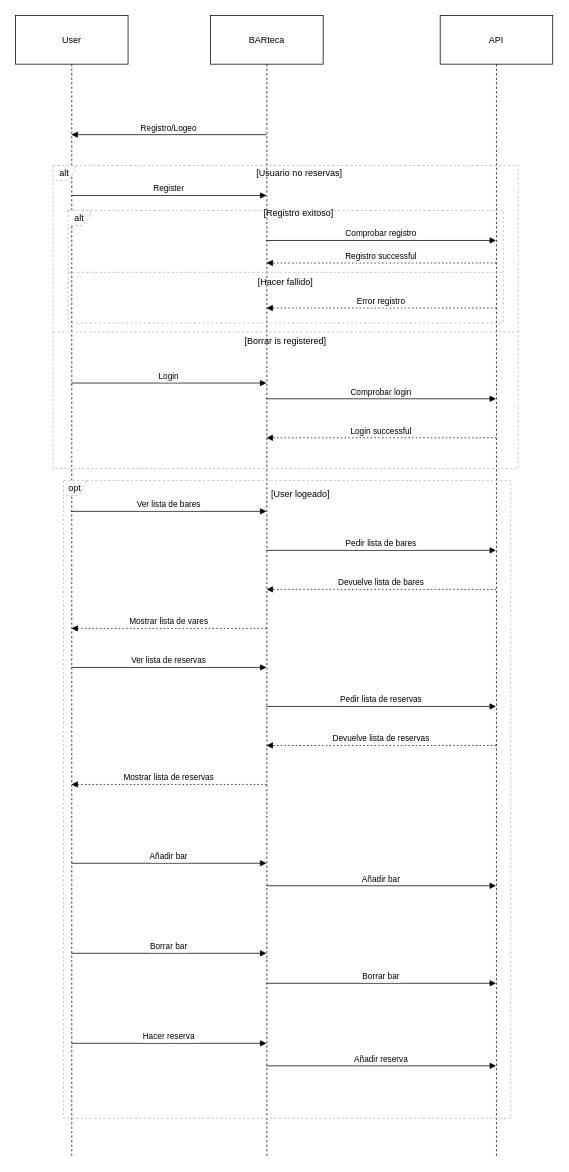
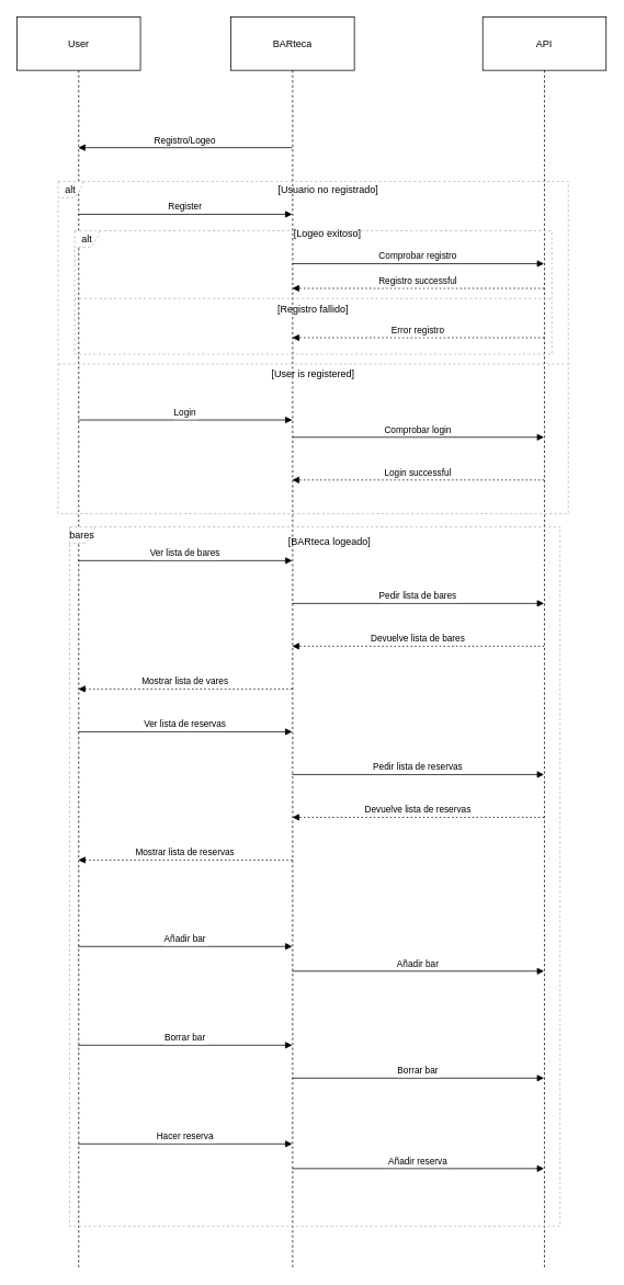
- <mxCell id="6" value="[Usuario no reservas]" style="text;strokeColor=none;fillColor=none;align=center;verticalAlign=middle;whiteSpace=wrap;" parent="5" vertex="1"><mxGeometry x="37.052" width="582.948" height="20" as="geometry" /></mxCell>
+ <mxCell id="6" value="[Usuario no registrado]" style="text;strokeColor=none;fillColor=none;align=center;verticalAlign=middle;whiteSpace=wrap;" parent="5" vertex="1"><mxGeometry x="37.052" width="582.948" height="20" as="geometry" /></mxCell>
- <mxCell id="26" value="[Registro exitoso]" style="text;strokeColor=none;fillColor=none;align=center;verticalAlign=middle;whiteSpace=wrap;" parent="25" vertex="1"><mxGeometry x="34.661" width="545.339" height="7.426" as="geometry" /></mxCell>
+ <mxCell id="26" value="[Logeo exitoso]" style="text;strokeColor=none;fillColor=none;align=center;verticalAlign=middle;whiteSpace=wrap;" parent="25" vertex="1"><mxGeometry x="34.661" width="545.339" height="7.426" as="geometry" /></mxCell>
- <mxCell id="27" value="[Hacer fallido]" style="shape=line;dashed=1;whiteSpace=wrap;verticalAlign=top;labelPosition=center;verticalLabelPosition=middle;align=center;strokeColor=#B3B3B3;" parent="25" vertex="1"><mxGeometry y="81.683" width="580.0" height="1.485" as="geometry" /></mxCell>
+ <mxCell id="27" value="[Registro fallido]" style="shape=line;dashed=1;whiteSpace=wrap;verticalAlign=top;labelPosition=center;verticalLabelPosition=middle;align=center;strokeColor=#B3B3B3;" parent="25" vertex="1"><mxGeometry y="81.683" width="580.0" height="1.485" as="geometry" /></mxCell>
- <mxCell id="7" value="[Borrar is registered]" style="shape=line;dashed=1;whiteSpace=wrap;verticalAlign=top;labelPosition=center;verticalLabelPosition=middle;align=center;strokeColor=#B3B3B3;" parent="5" vertex="1"><mxGeometry y="220" width="620" height="4" as="geometry" /></mxCell>
+ <mxCell id="7" value="[User is registered]" style="shape=line;dashed=1;whiteSpace=wrap;verticalAlign=top;labelPosition=center;verticalLabelPosition=middle;align=center;strokeColor=#B3B3B3;" parent="5" vertex="1"><mxGeometry y="220" width="620" height="4" as="geometry" /></mxCell>
- <mxCell id="8" value="opt" style="shape=umlFrame;dashed=1;pointerEvents=0;dropTarget=0;strokeColor=#B3B3B3;height=20;width=30" parent="1" vertex="1"><mxGeometry x="84" y="640" width="596" height="850" as="geometry" /></mxCell>
+ <mxCell id="8" value="bares" style="shape=umlFrame;dashed=1;pointerEvents=0;dropTarget=0;strokeColor=#B3B3B3;height=20;width=30" parent="1" vertex="1"><mxGeometry x="84" y="640" width="596" height="850" as="geometry" /></mxCell>
- <mxCell id="9" value="[User logeado]" style="text;strokeColor=none;fillColor=none;align=center;verticalAlign=middle;whiteSpace=wrap;" parent="8" vertex="1"><mxGeometry x="35.618" width="560.382" height="36.797" as="geometry" /></mxCell>
+ <mxCell id="9" value="[BARteca logeado]" style="text;strokeColor=none;fillColor=none;align=center;verticalAlign=middle;whiteSpace=wrap;" parent="8" vertex="1"><mxGeometry x="35.618" width="560.382" height="36.797" as="geometry" /></mxCell>
